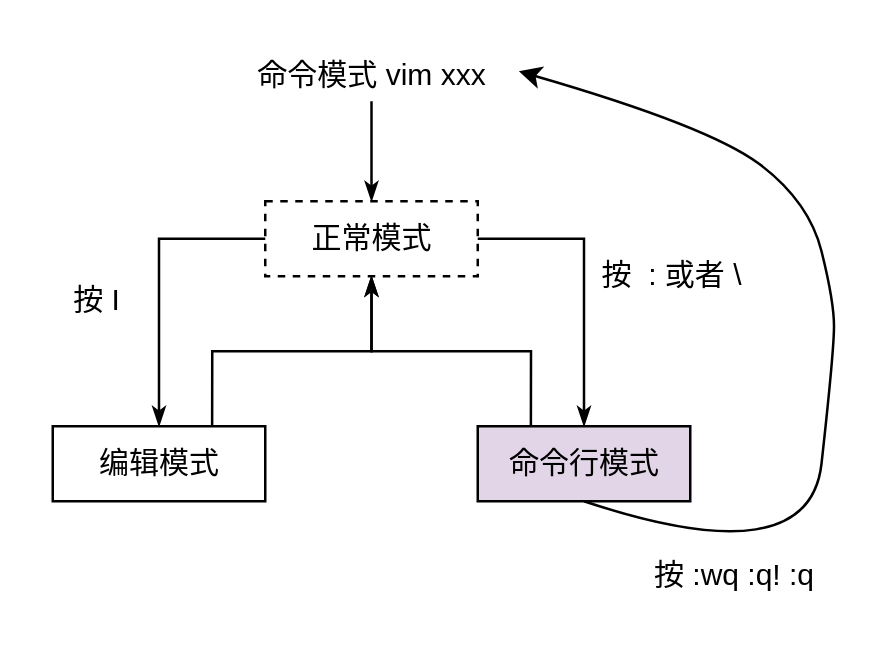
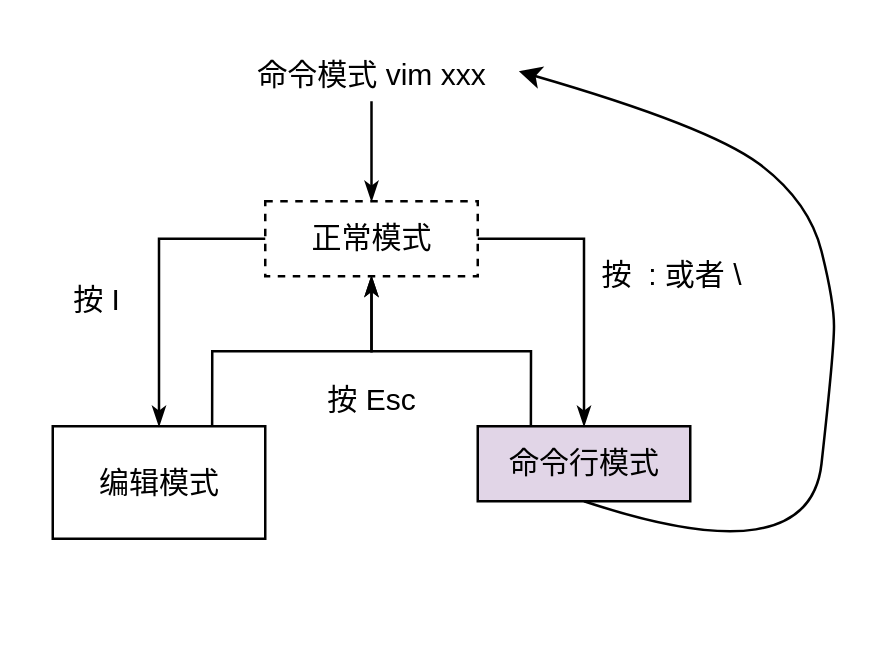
+ <mxCell id="11" value="按 Esc" style="text;html=1;align=center;verticalAlign=middle;resizable=0;points=[];autosize=1;strokeColor=none;fillColor=none;" vertex="1" parent="1"><mxGeometry x="123" y="150" width="50" height="20" as="geometry" /></mxCell>
- <mxCell id="5" value="编辑模式" style="rounded=0;whiteSpace=wrap;html=1;" vertex="1" parent="1"><mxGeometry x="20.5" y="170" width="85" height="30" as="geometry" /></mxCell>
+ <mxCell id="5" value="编辑模式" style="rounded=0;whiteSpace=wrap;html=1;" vertex="1" parent="1"><mxGeometry x="20.5" y="170" width="85" height="45" as="geometry" /></mxCell>
- <mxCell id="15" value="按 :wq :q! :q" style="text;html=1;align=center;verticalAlign=middle;resizable=0;points=[];autosize=1;strokeColor=none;fillColor=none;" vertex="1" parent="1"><mxGeometry x="253" y="220" width="80" height="20" as="geometry" /></mxCell>
